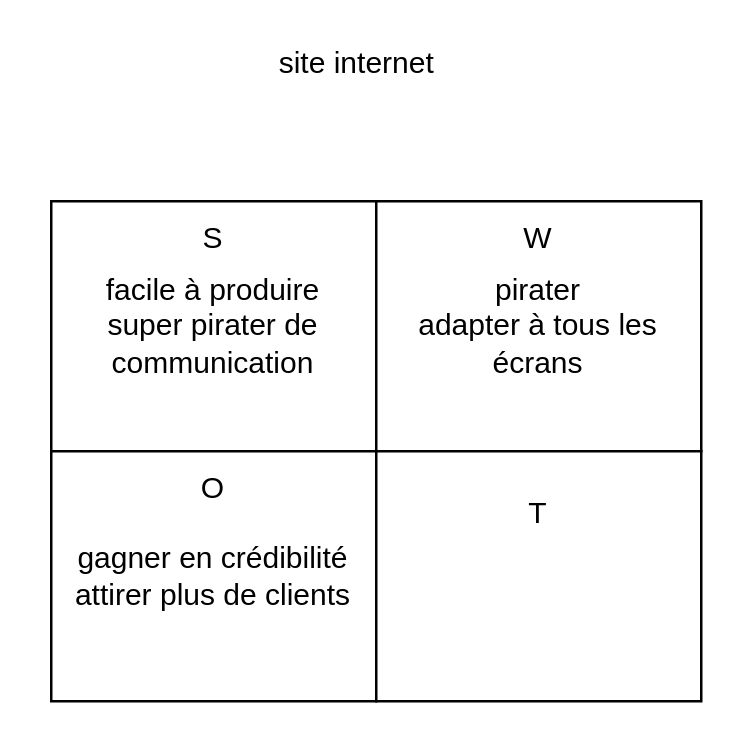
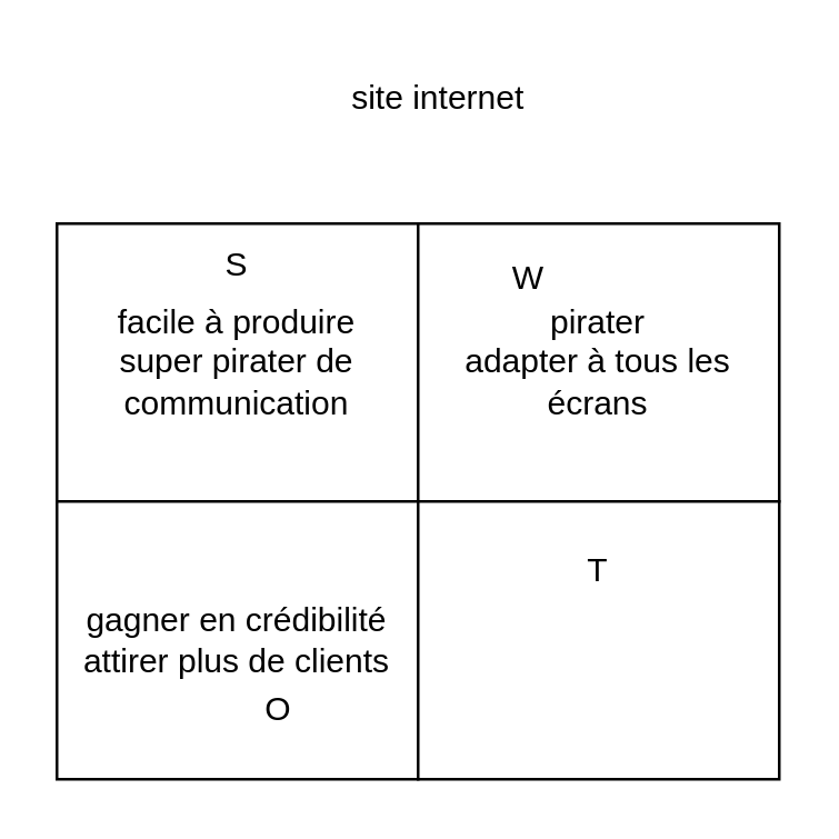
- <mxCell id="10" value="site internet" style="text;html=1;strokeColor=none;fillColor=none;align=center;verticalAlign=middle;whiteSpace=wrap;rounded=0;" vertex="1" parent="1"><mxGeometry x="75" y="10" width="135" height="30" as="geometry" /></mxCell>
+ <mxCell id="10" value="site internet" style="text;html=1;strokeColor=none;fillColor=none;align=center;verticalAlign=middle;whiteSpace=wrap;rounded=0;" vertex="1" parent="1"><mxGeometry x="90" y="20" width="135" height="30" as="geometry" /></mxCell>
- <mxCell id="8" value="W" style="text;html=1;strokeColor=none;fillColor=none;align=center;verticalAlign=middle;whiteSpace=wrap;rounded=0;" vertex="1" parent="1"><mxGeometry x="185" y="80" width="60" height="30" as="geometry" /></mxCell>
+ <mxCell id="8" value="W" style="text;html=1;strokeColor=none;fillColor=none;align=center;verticalAlign=middle;whiteSpace=wrap;rounded=0;" vertex="1" parent="1"><mxGeometry x="160" y="85" width="60" height="30" as="geometry" /></mxCell>
- <mxCell id="7" value="O" style="text;html=1;strokeColor=none;fillColor=none;align=center;verticalAlign=middle;whiteSpace=wrap;rounded=0;" vertex="1" parent="1"><mxGeometry x="55" y="180" width="60" height="30" as="geometry" /></mxCell>
+ <mxCell id="7" value="O" style="text;html=1;strokeColor=none;fillColor=none;align=center;verticalAlign=middle;whiteSpace=wrap;rounded=0;" vertex="1" parent="1"><mxGeometry x="70" y="240" width="60" height="30" as="geometry" /></mxCell>
